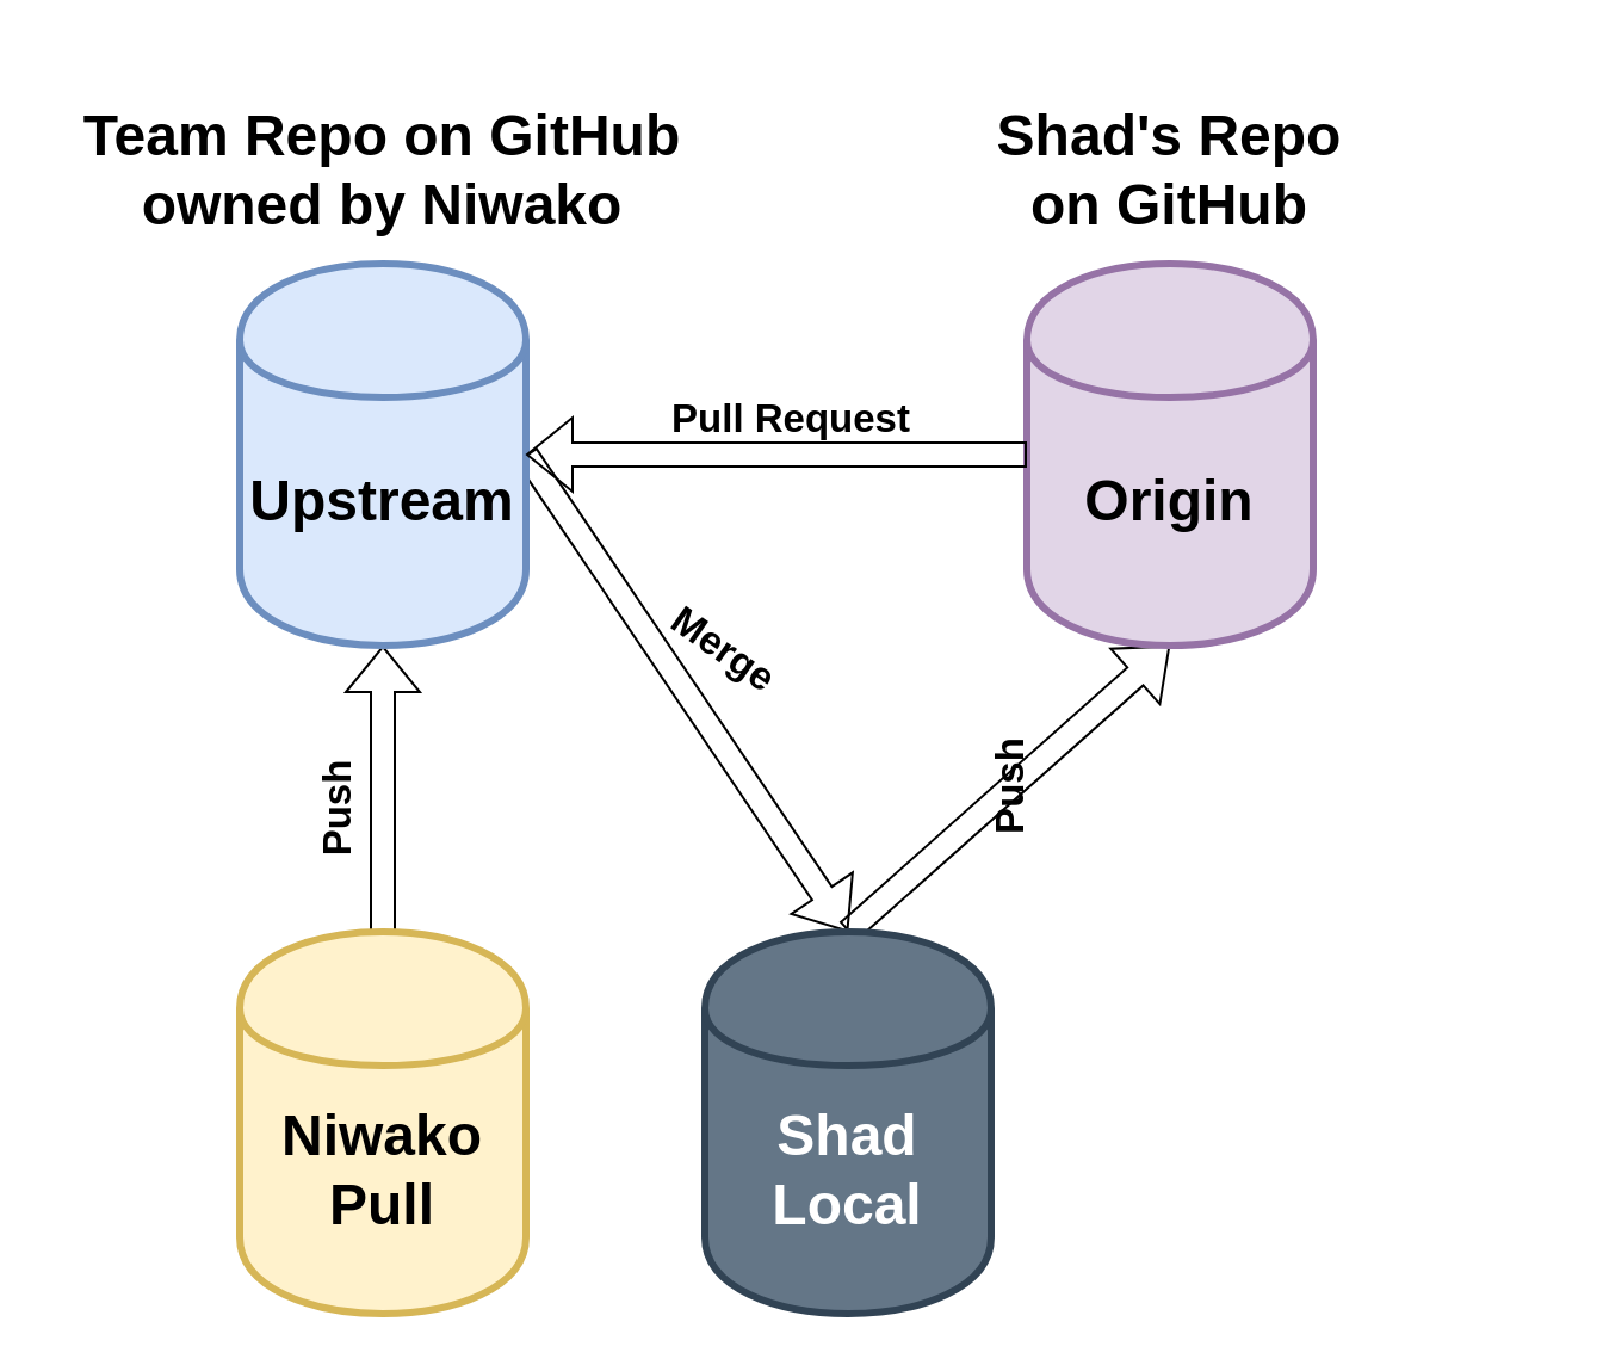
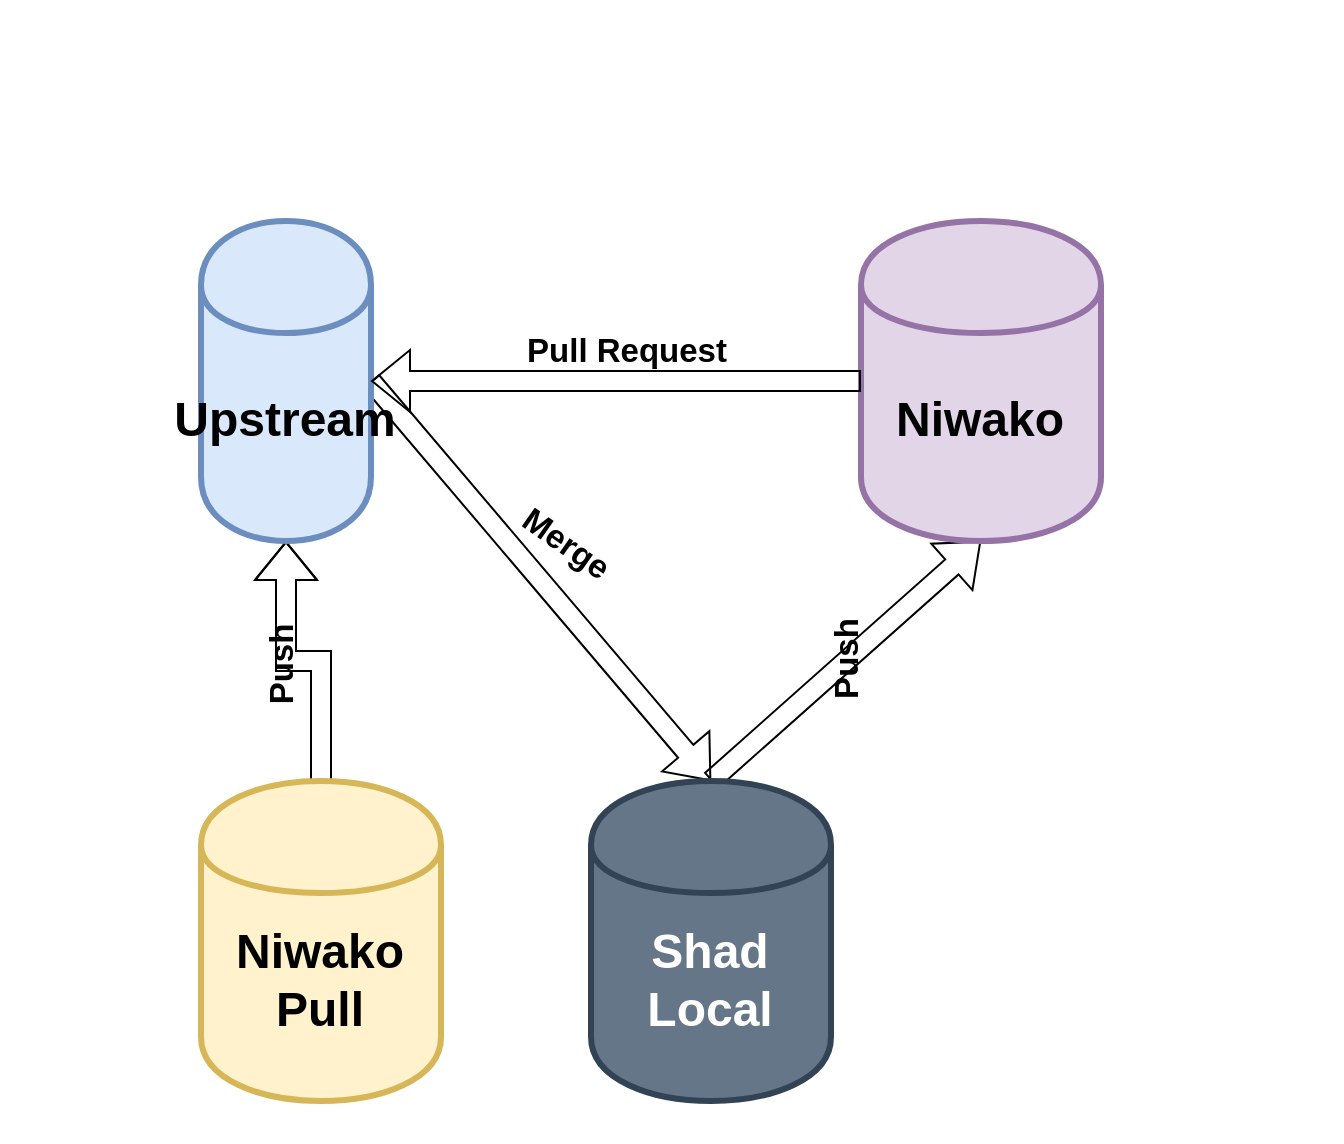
- <mxCell id="11" value="&lt;h1 style=&quot;color: rgb(0 , 0 , 0) ; font-family: &amp;#34;helvetica&amp;#34; ; font-style: normal ; letter-spacing: normal ; text-indent: 0px ; text-transform: none ; word-spacing: 0px&quot;&gt;Team Repo on GitHub&lt;br&gt;owned by Niwako&lt;/h1&gt;" style="text;whiteSpace=wrap;html=1;align=center;labelBackgroundColor=none;" parent="1" vertex="1"><mxGeometry x="20" y="20" width="280" height="80" as="geometry" /></mxCell>
- <mxCell id="12" value="&lt;h1 style=&quot;color: rgb(0 , 0 , 0) ; font-family: &amp;#34;helvetica&amp;#34; ; font-style: normal ; letter-spacing: normal ; text-indent: 0px ; text-transform: none ; word-spacing: 0px&quot;&gt;Shad's Repo&lt;br&gt;on GitHub&lt;/h1&gt;" style="text;whiteSpace=wrap;html=1;align=center;labelBackgroundColor=none;" parent="1" vertex="1"><mxGeometry x="330" y="20" width="320" height="80" as="geometry" /></mxCell>
- <mxCell id="6" value="&lt;h1&gt;Upstream&lt;/h1&gt;" style="shape=cylinder;whiteSpace=wrap;html=1;boundedLbl=1;strokeWidth=3;align=center;fillColor=#dae8fc;strokeColor=#6c8ebf;" parent="1" vertex="1"><mxGeometry x="100" y="110" width="120" height="160" as="geometry" /></mxCell>
+ <mxCell id="6" value="&lt;h1&gt;Upstream&lt;/h1&gt;" style="shape=cylinder;whiteSpace=wrap;html=1;boundedLbl=1;strokeWidth=3;align=center;fillColor=#dae8fc;strokeColor=#6c8ebf;" parent="1" vertex="1"><mxGeometry x="100" y="110" width="85" height="160" as="geometry" /></mxCell>
- <mxCell id="9" value="&lt;h1&gt;Origin&lt;/h1&gt;" style="shape=cylinder;whiteSpace=wrap;html=1;boundedLbl=1;strokeWidth=3;align=center;fillColor=#e1d5e7;strokeColor=#9673a6;" parent="1" vertex="1"><mxGeometry x="430" y="110" width="120" height="160" as="geometry" /></mxCell>
+ <mxCell id="9" value="&lt;h1&gt;Niwako&lt;/h1&gt;" style="shape=cylinder;whiteSpace=wrap;html=1;boundedLbl=1;strokeWidth=3;align=center;fillColor=#e1d5e7;strokeColor=#9673a6;" parent="1" vertex="1"><mxGeometry x="430" y="110" width="120" height="160" as="geometry" /></mxCell>
